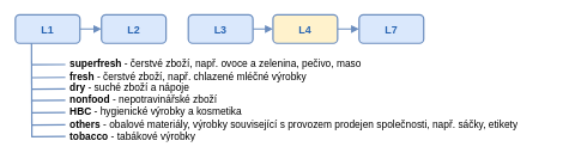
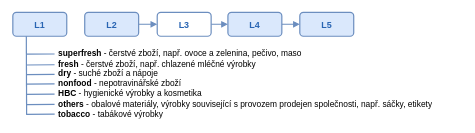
- <mxCell id="2" value="" style="edgeStyle=orthogonalEdgeStyle;rounded=0;orthogonalLoop=1;jettySize=auto;html=1;strokeWidth=2;endArrow=block;endFill=1;fillColor=#dae8fc;strokeColor=#6c8ebf;fontColor=#2965B3;" edge="1" parent="1" source="3" target="5"><mxGeometry relative="1" as="geometry" /></mxCell>
+ <mxCell id="4" value="" style="edgeStyle=orthogonalEdgeStyle;rounded=0;orthogonalLoop=1;jettySize=auto;html=1;strokeWidth=2;endArrow=block;endFill=1;fillColor=#dae8fc;strokeColor=#6c8ebf;fontColor=#2965B3;" edge="1" parent="1" source="5" target="7"><mxGeometry relative="1" as="geometry" /></mxCell>
- <mxCell id="7" value="L3" style="rounded=1;whiteSpace=wrap;html=1;strokeWidth=2;fontStyle=1;fontSize=15;fillColor=#dae8fc;strokeColor=#6c8ebf;fontColor=#2965B3;" vertex="1" parent="1"><mxGeometry x="261" y="20" width="90" height="40" as="geometry" /></mxCell>
+ <mxCell id="7" value="L3" style="rounded=1;whiteSpace=wrap;html=1;strokeWidth=2;fontStyle=1;fontSize=15;fillColor=#ffffff;strokeColor=#6c8ebf;fontColor=#2965B3;" vertex="1" parent="1"><mxGeometry x="261" y="20" width="90" height="40" as="geometry" /></mxCell>
- <mxCell id="9" value="L4" style="rounded=1;whiteSpace=wrap;html=1;strokeWidth=2;fontStyle=1;fontSize=15;fillColor=#fff2cc;strokeColor=#6c8ebf;fontColor=#2965B3;" vertex="1" parent="1"><mxGeometry x="379" y="20" width="90" height="40" as="geometry" /></mxCell>
+ <mxCell id="9" value="L4" style="rounded=1;whiteSpace=wrap;html=1;strokeWidth=2;fontStyle=1;fontSize=15;fillColor=#dae8fc;strokeColor=#6c8ebf;fontColor=#2965B3;" vertex="1" parent="1"><mxGeometry x="379" y="20" width="90" height="40" as="geometry" /></mxCell>
- <mxCell id="10" value="L7" style="rounded=1;whiteSpace=wrap;html=1;strokeWidth=2;fontStyle=1;fontSize=15;fillColor=#dae8fc;strokeColor=#6c8ebf;fontColor=#2965B3;" vertex="1" parent="1"><mxGeometry x="499" y="20" width="90" height="40" as="geometry" /></mxCell>
+ <mxCell id="10" value="L5" style="rounded=1;whiteSpace=wrap;html=1;strokeWidth=2;fontStyle=1;fontSize=15;fillColor=#dae8fc;strokeColor=#6c8ebf;fontColor=#2965B3;" vertex="1" parent="1"><mxGeometry x="499" y="20" width="90" height="40" as="geometry" /></mxCell>
